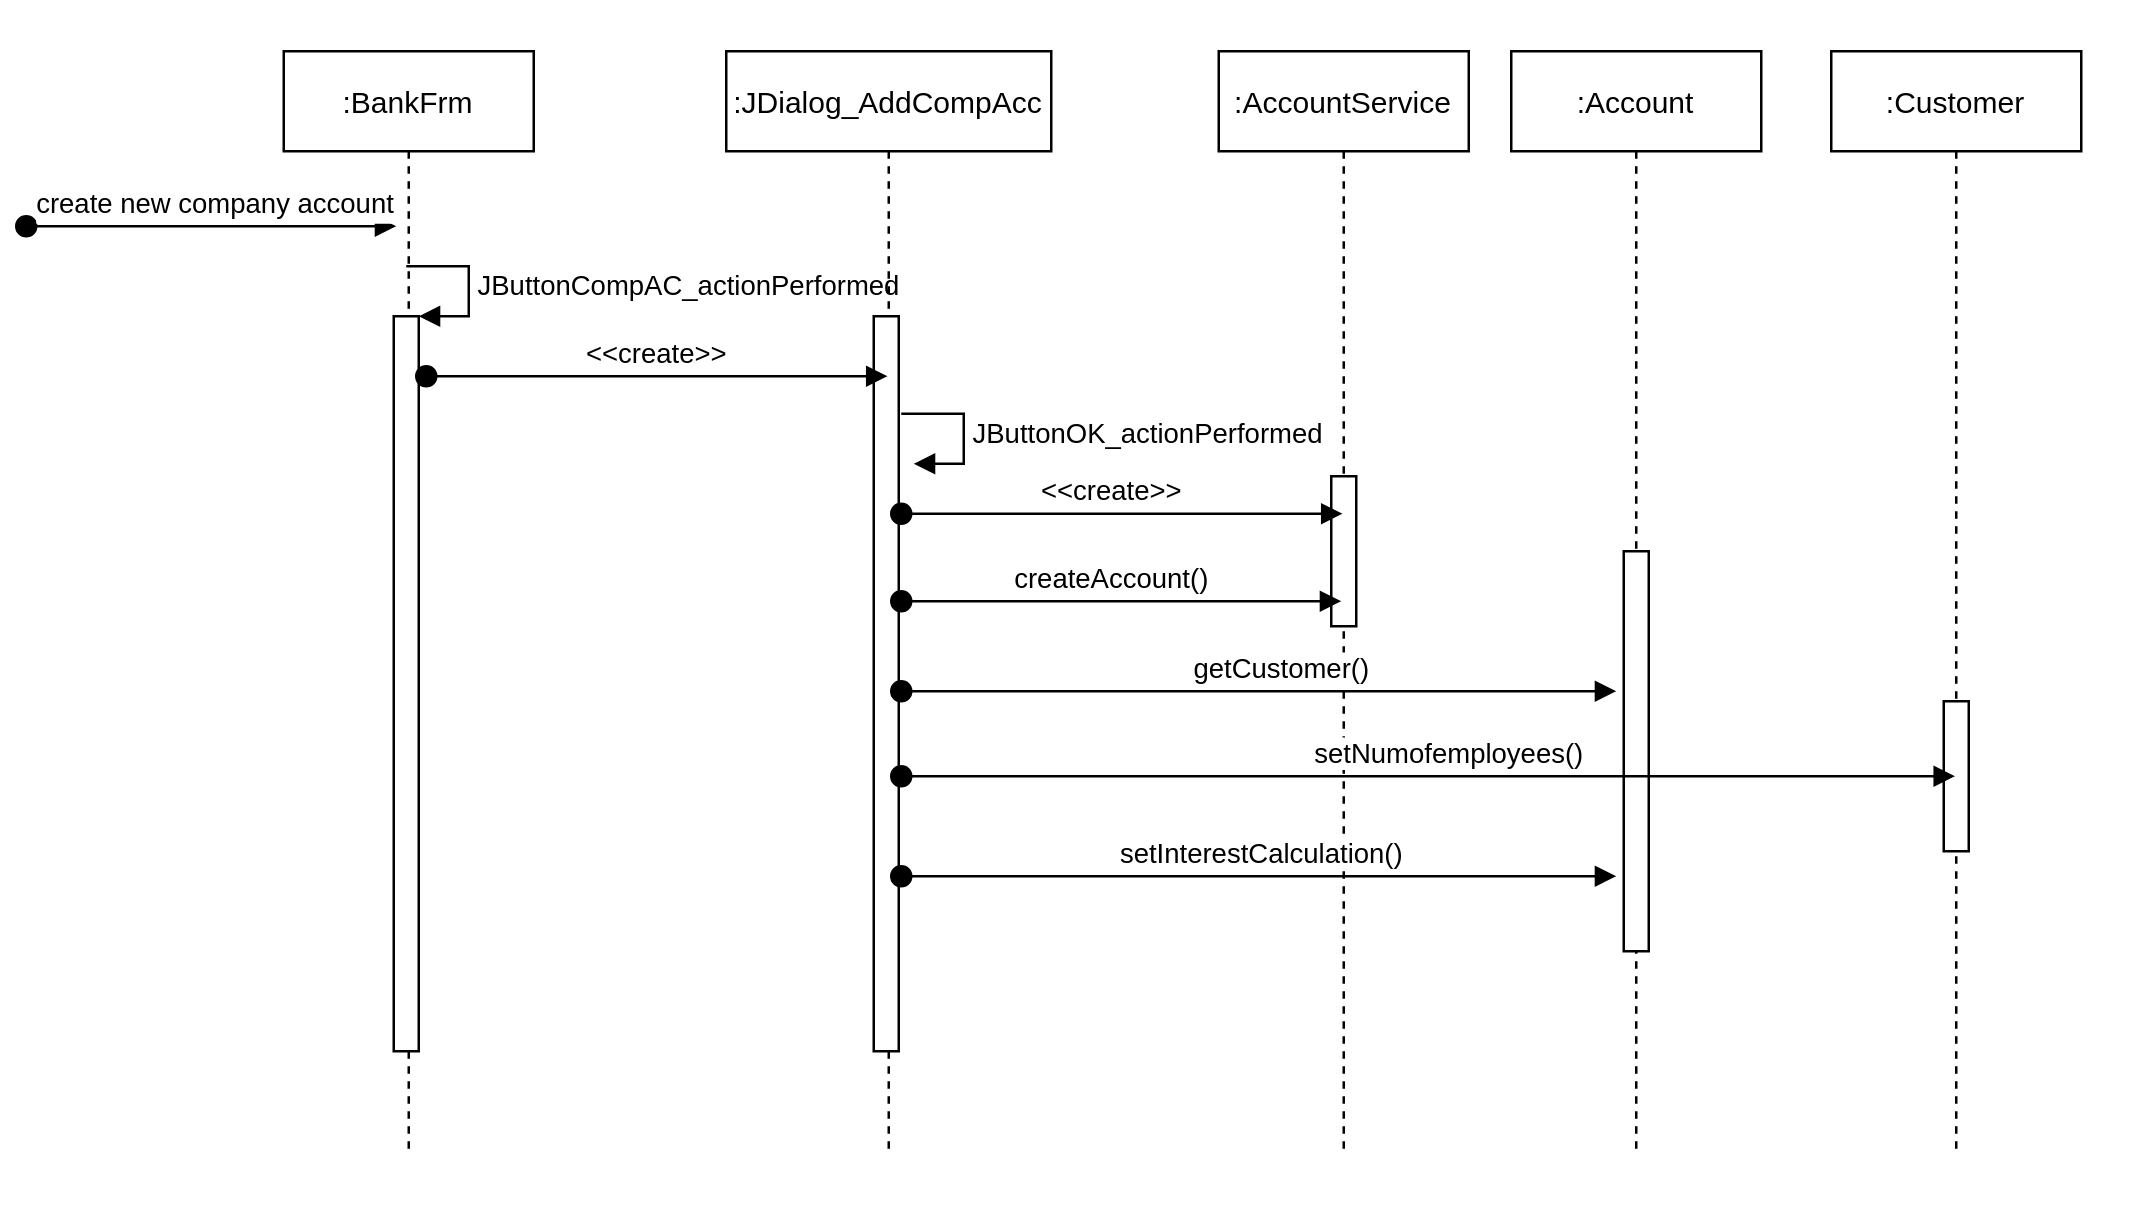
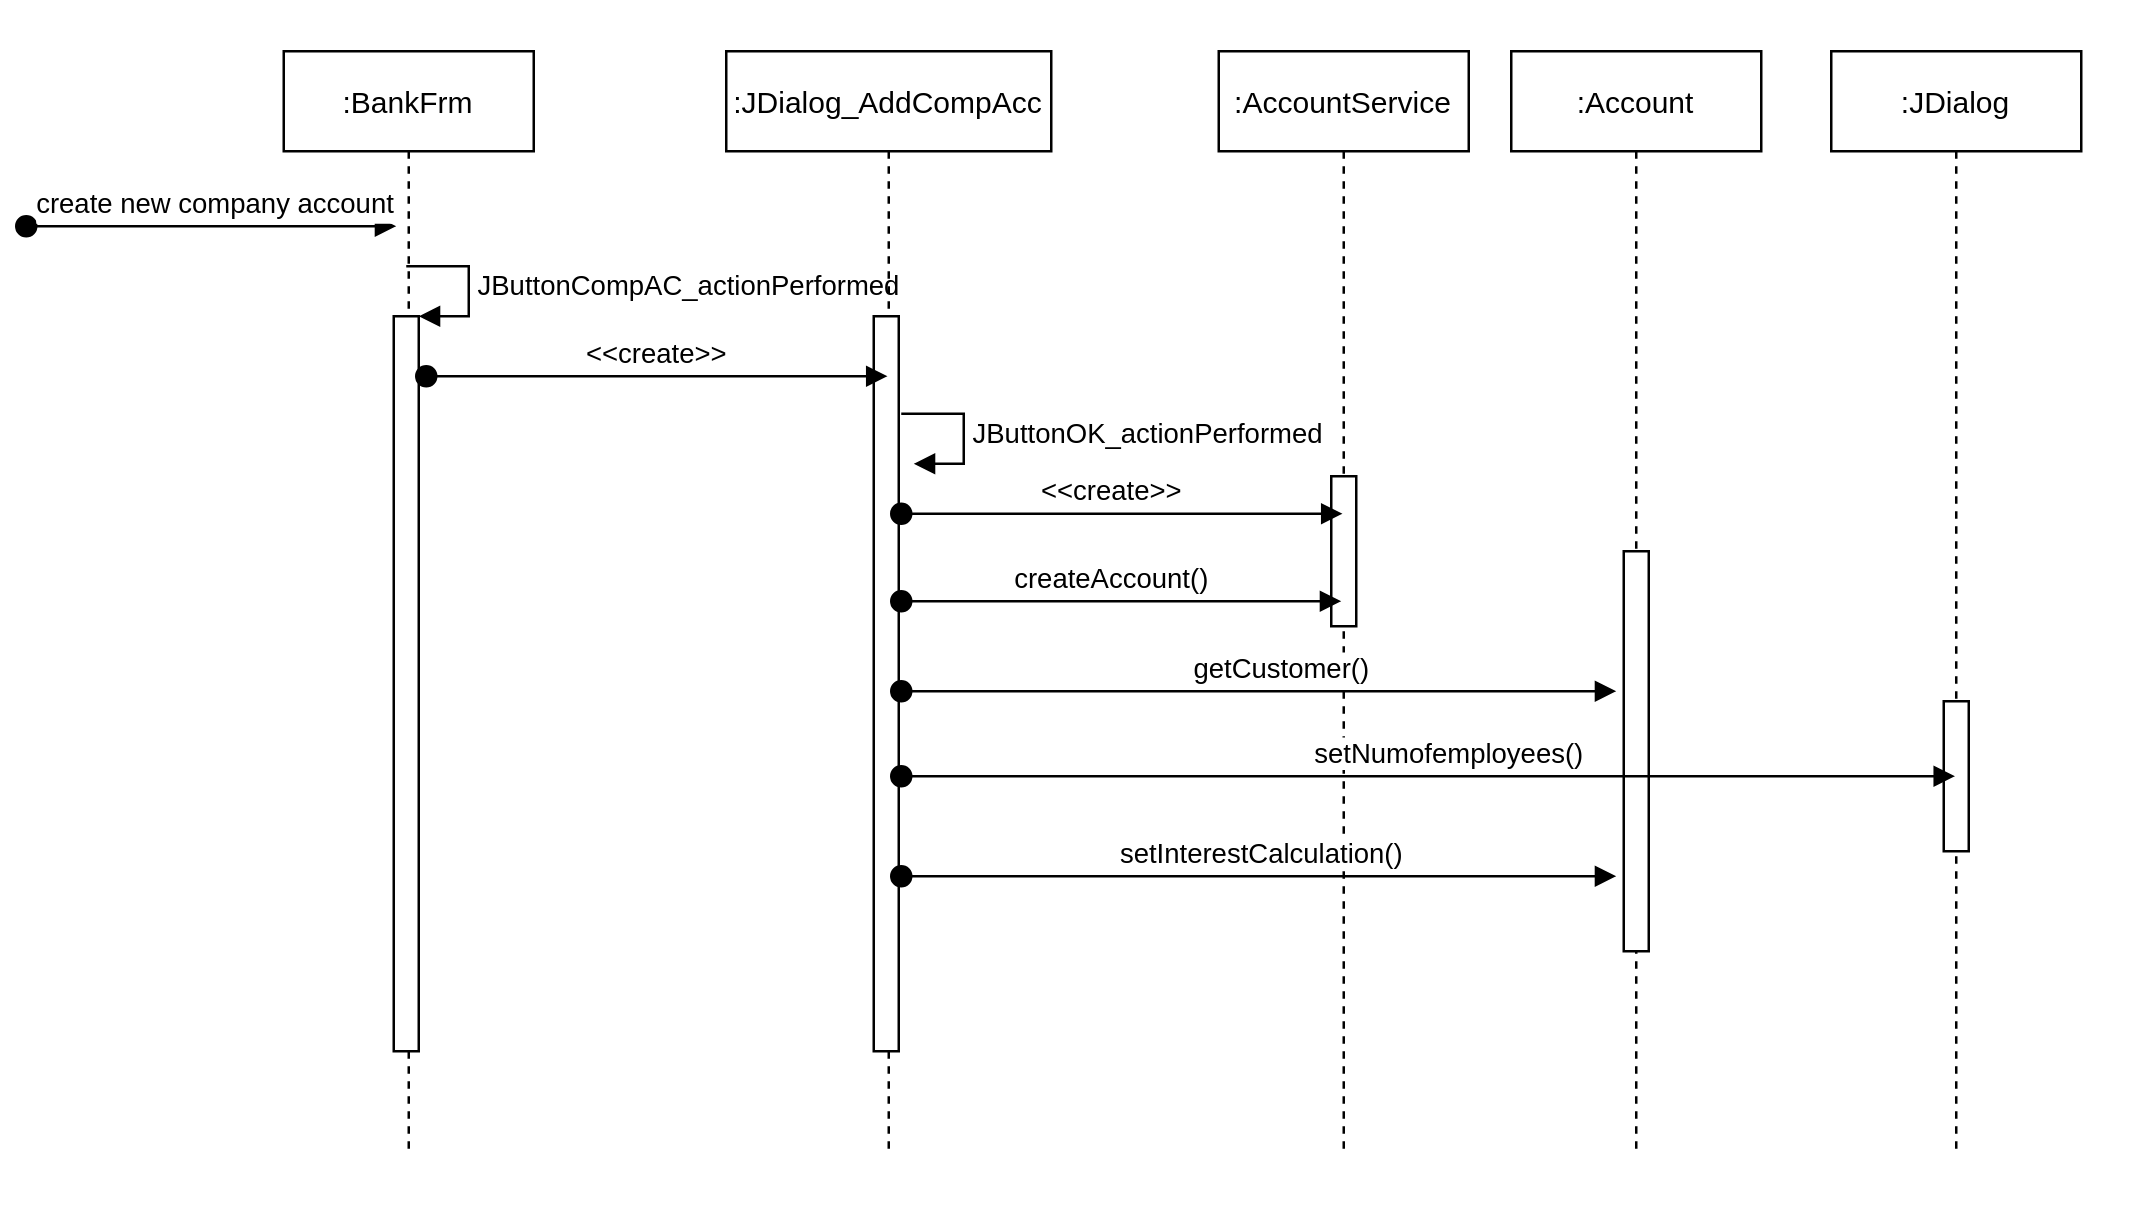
- <mxCell id="6" value=":Customer" style="shape=umlLifeline;perimeter=lifelinePerimeter;container=1;collapsible=0;recursiveResize=0;rounded=0;shadow=0;strokeWidth=1;" vertex="1" parent="1"><mxGeometry x="639" y="20" width="100" height="440" as="geometry" /></mxCell>
+ <mxCell id="6" value=":JDialog" style="shape=umlLifeline;perimeter=lifelinePerimeter;container=1;collapsible=0;recursiveResize=0;rounded=0;shadow=0;strokeWidth=1;" vertex="1" parent="1"><mxGeometry x="639" y="20" width="100" height="440" as="geometry" /></mxCell>
